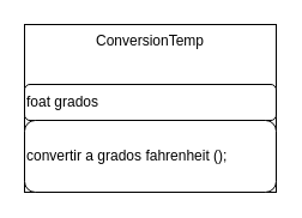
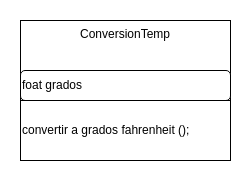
- <mxCell id="4" value="convertir a grados fahrenheit ();" style="whiteSpace=wrap;html=1;align=left;rounded=1;" vertex="1" parent="1"><mxGeometry x="20" y="100" width="210" height="60" as="geometry" /></mxCell>
+ <mxCell id="4" value="convertir a grados fahrenheit ();" style="rounded=0;whiteSpace=wrap;html=1;align=left;" vertex="1" parent="1"><mxGeometry x="20" y="100" width="210" height="60" as="geometry" /></mxCell>
